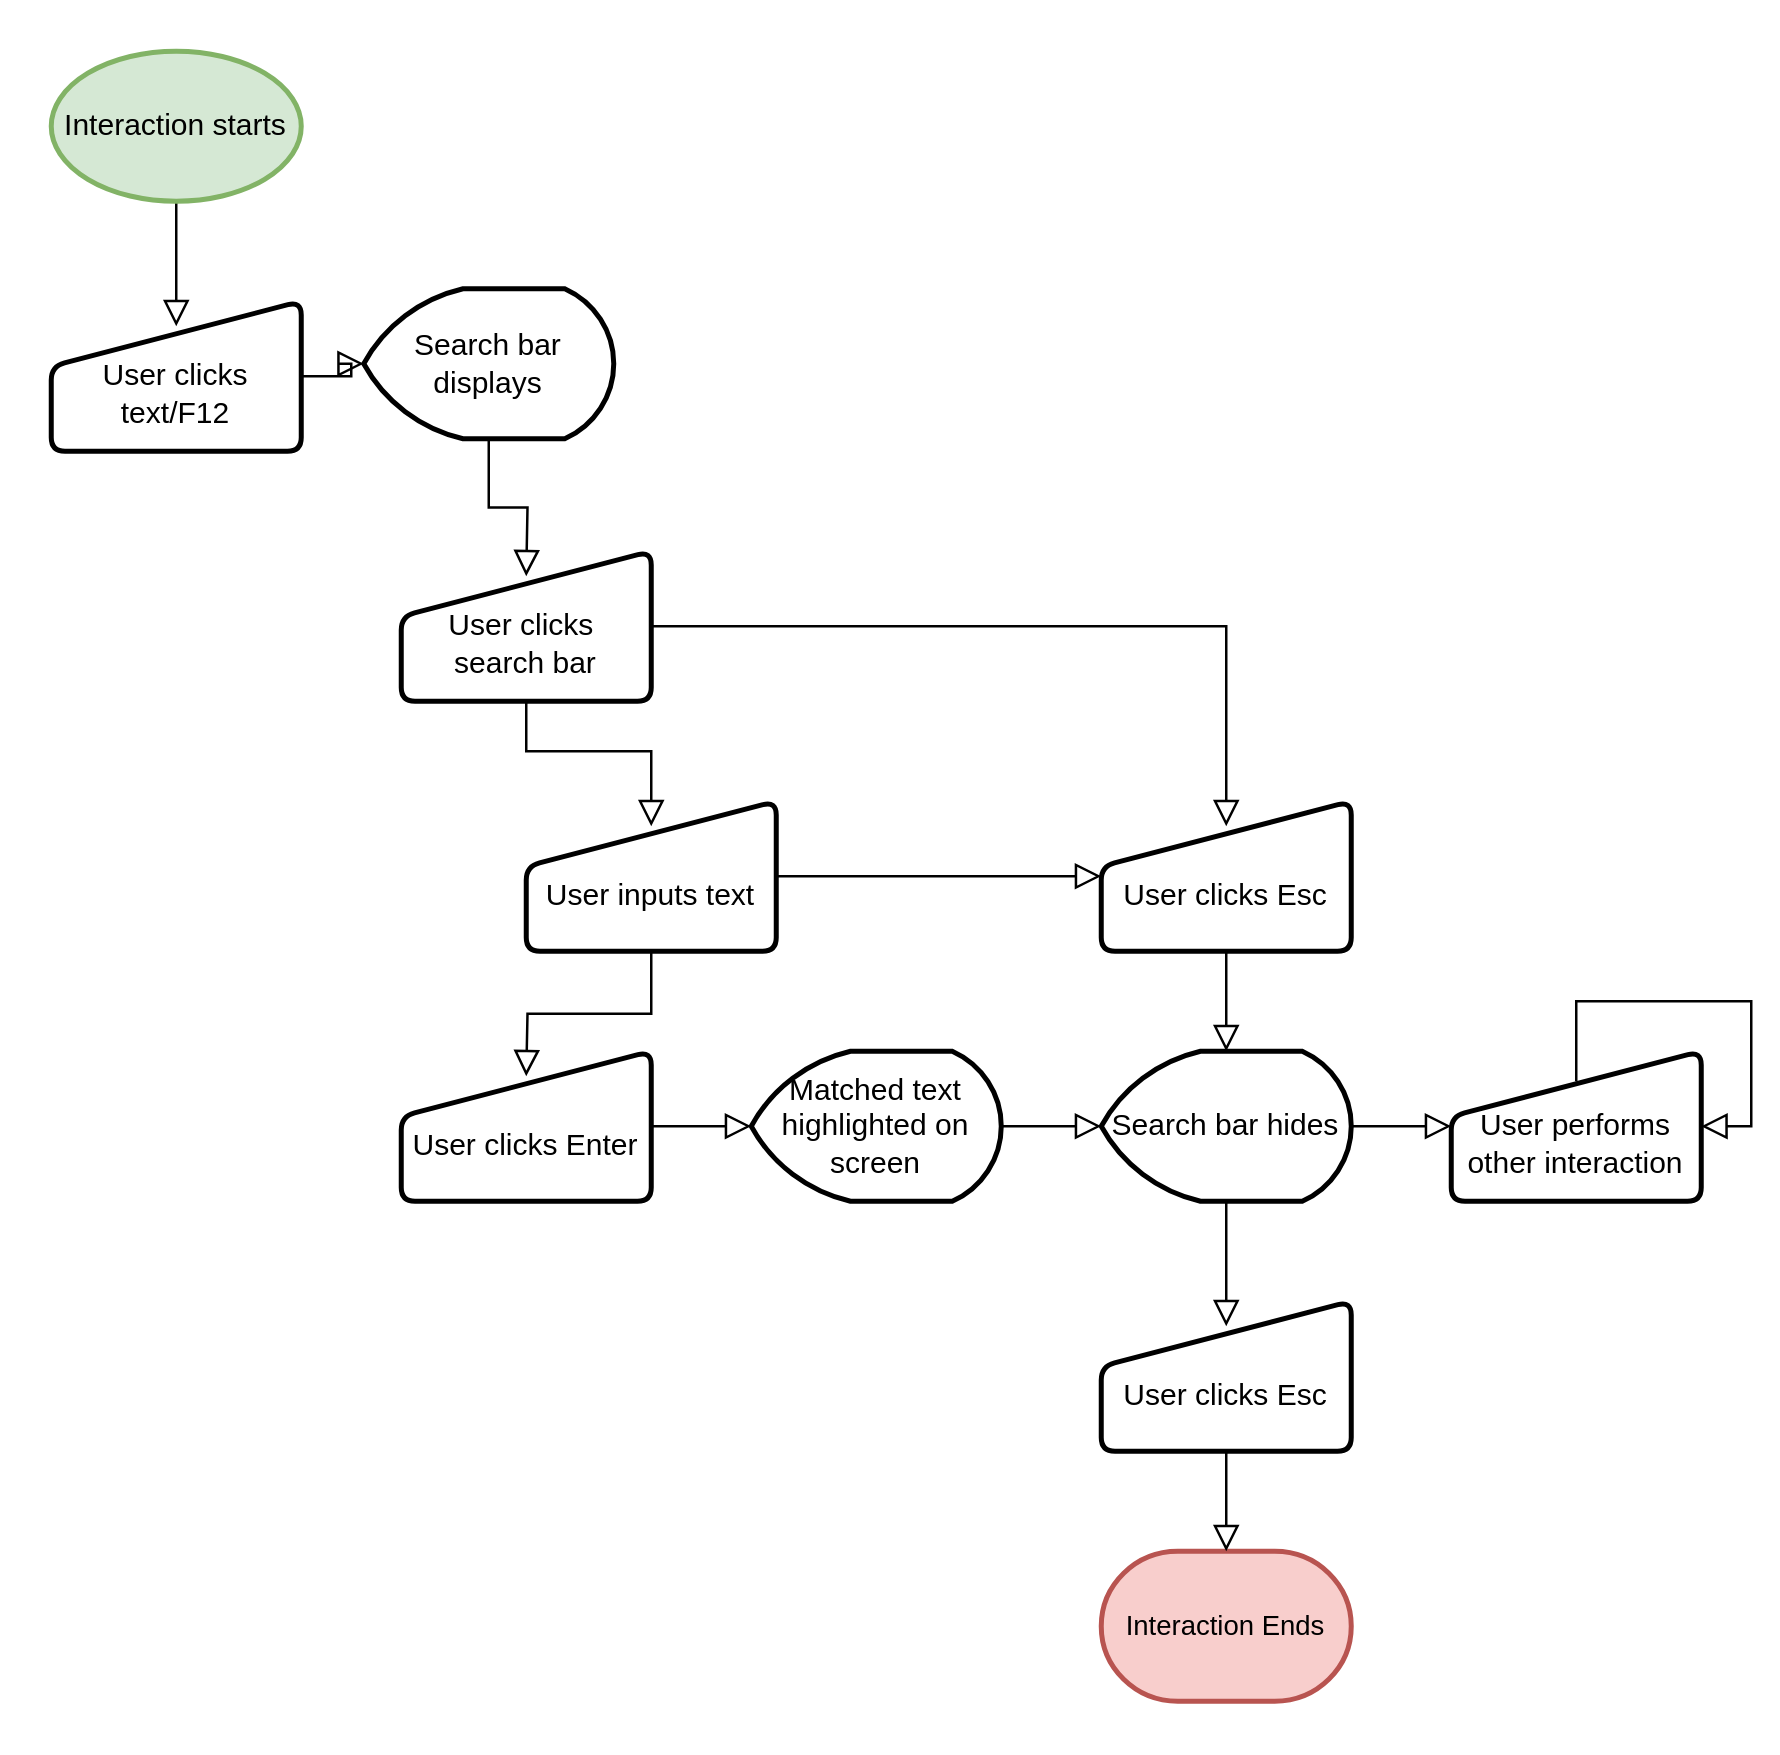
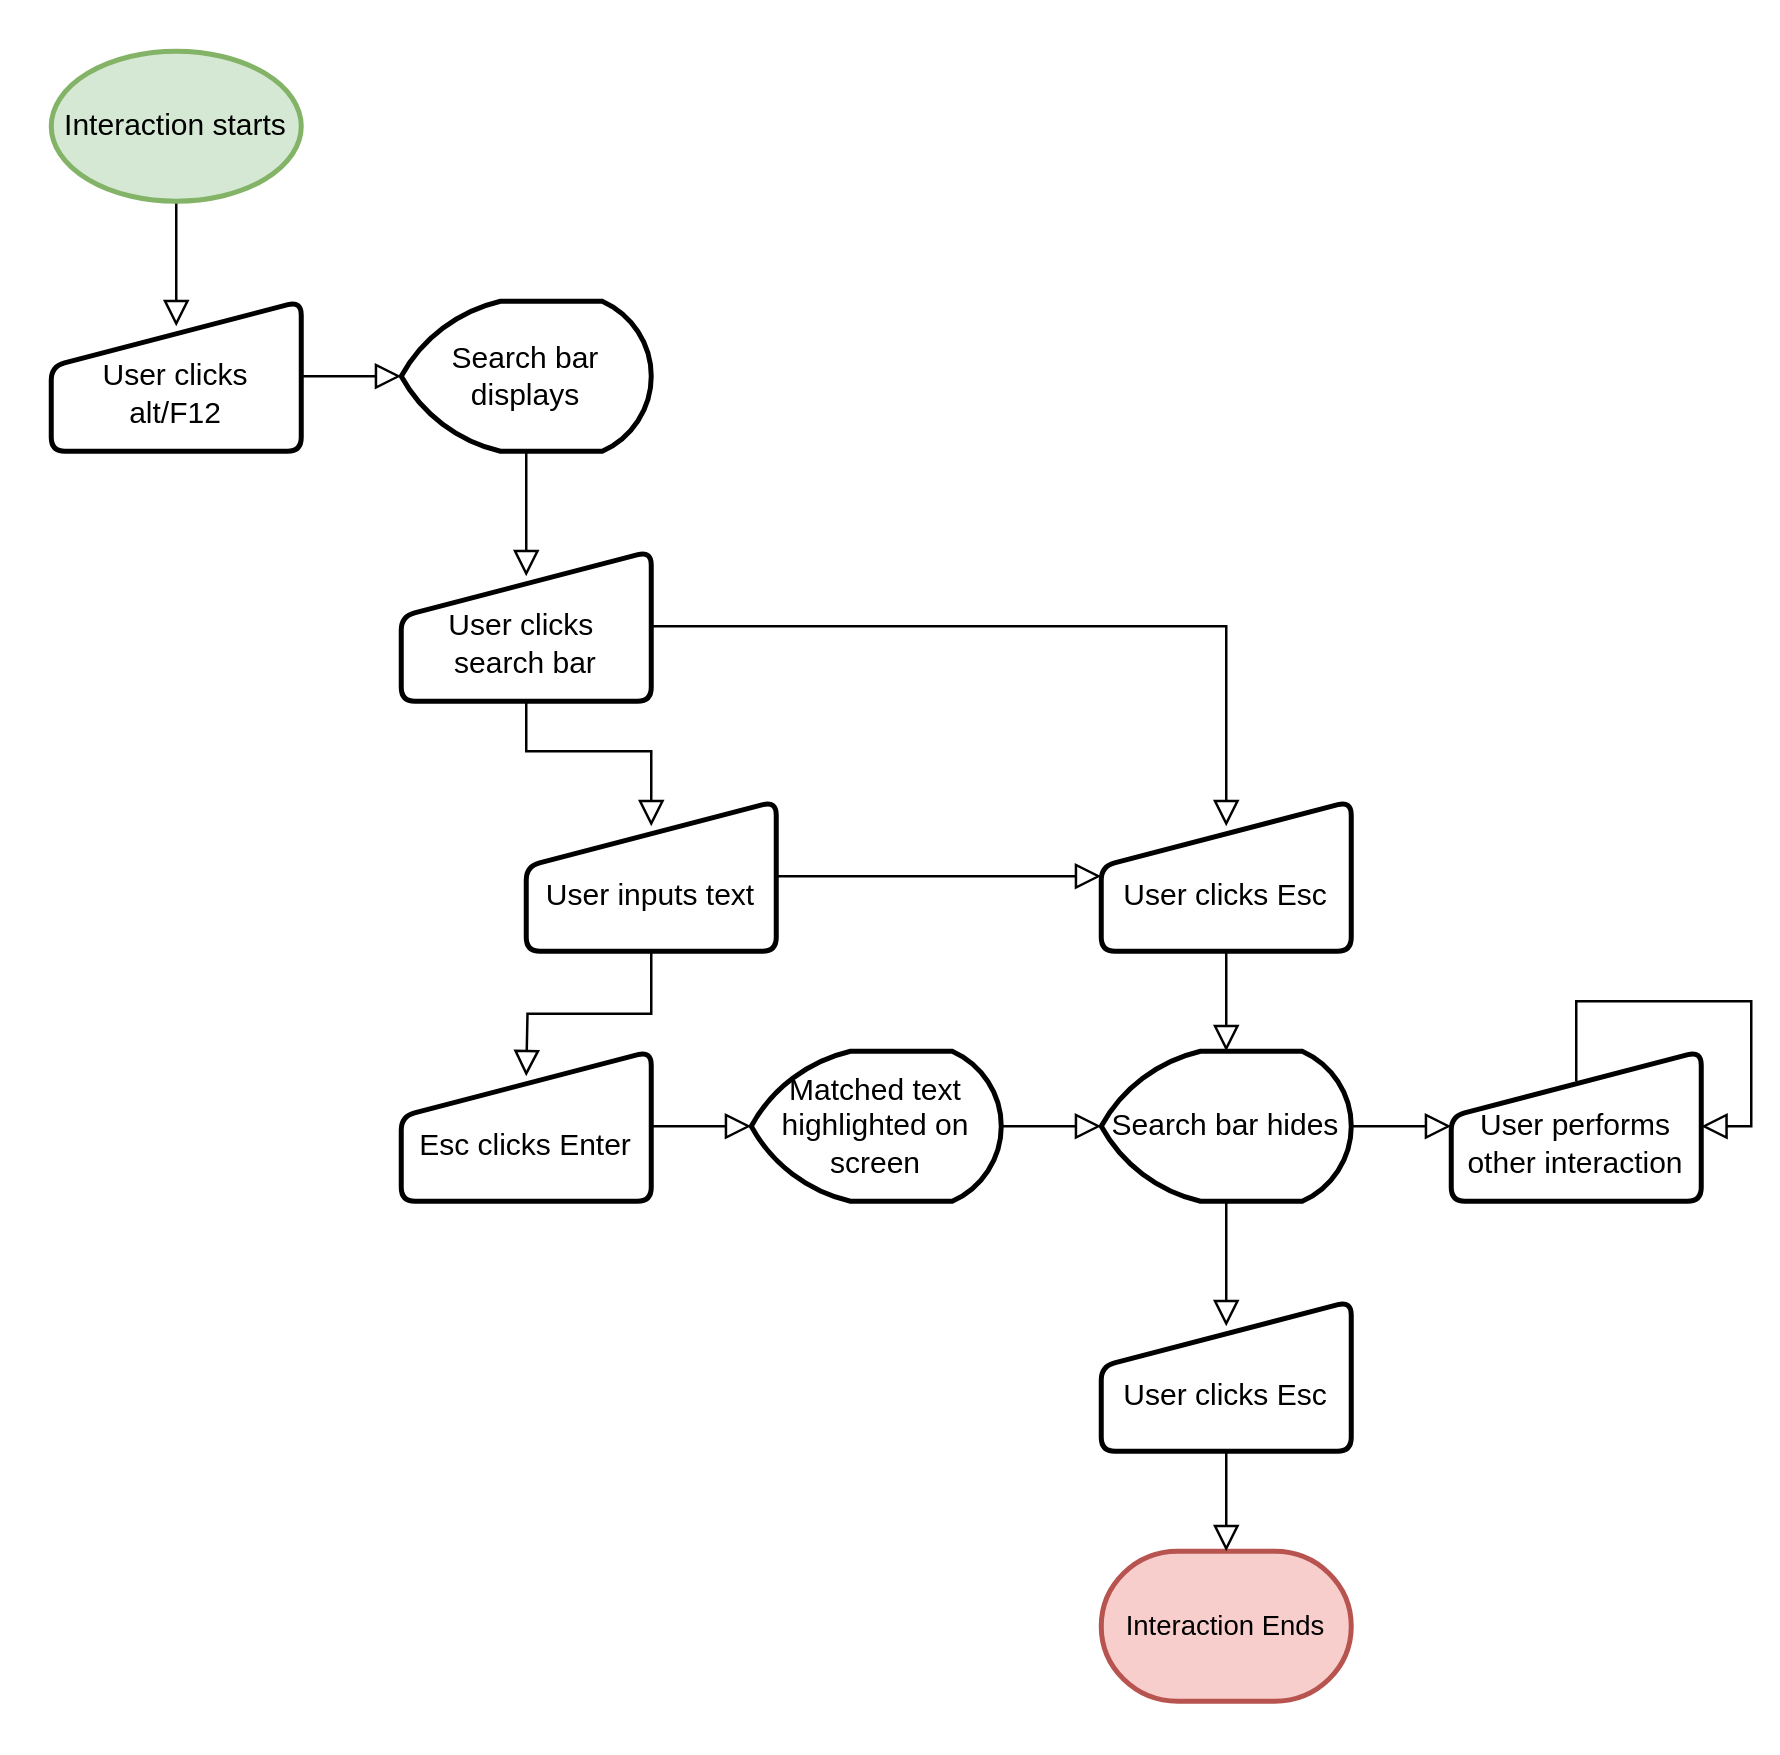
- <mxCell id="8" value="Search bar displays" style="strokeWidth=2;html=1;shape=mxgraph.flowchart.display;whiteSpace=wrap;labelBackgroundColor=none;" vertex="1" parent="1"><mxGeometry x="145" y="115" width="100" height="60" as="geometry" /></mxCell>
+ <mxCell id="8" value="Search bar displays" style="strokeWidth=2;html=1;shape=mxgraph.flowchart.display;whiteSpace=wrap;labelBackgroundColor=none;" vertex="1" parent="1"><mxGeometry x="160" y="120" width="100" height="60" as="geometry" /></mxCell>
- <mxCell id="3" value="&lt;br&gt;User clicks text/F12" style="html=1;strokeWidth=2;shape=manualInput;whiteSpace=wrap;rounded=1;size=26;arcSize=11;labelBackgroundColor=none;" vertex="1" parent="1"><mxGeometry x="20" y="120" width="100" height="60" as="geometry" /></mxCell>
+ <mxCell id="3" value="&lt;br&gt;User clicks alt/F12" style="html=1;strokeWidth=2;shape=manualInput;whiteSpace=wrap;rounded=1;size=26;arcSize=11;labelBackgroundColor=none;" vertex="1" parent="1"><mxGeometry x="20" y="120" width="100" height="60" as="geometry" /></mxCell>
- <mxCell id="16" value="&lt;div&gt;&lt;br&gt;&lt;/div&gt;User clicks Enter" style="html=1;strokeWidth=2;shape=manualInput;whiteSpace=wrap;rounded=1;size=26;arcSize=11;labelBackgroundColor=none;" vertex="1" parent="1"><mxGeometry x="160" y="420" width="100" height="60" as="geometry" /></mxCell>
+ <mxCell id="16" value="&lt;div&gt;&lt;br&gt;&lt;/div&gt;Esc clicks Enter" style="html=1;strokeWidth=2;shape=manualInput;whiteSpace=wrap;rounded=1;size=26;arcSize=11;labelBackgroundColor=none;" vertex="1" parent="1"><mxGeometry x="160" y="420" width="100" height="60" as="geometry" /></mxCell>
